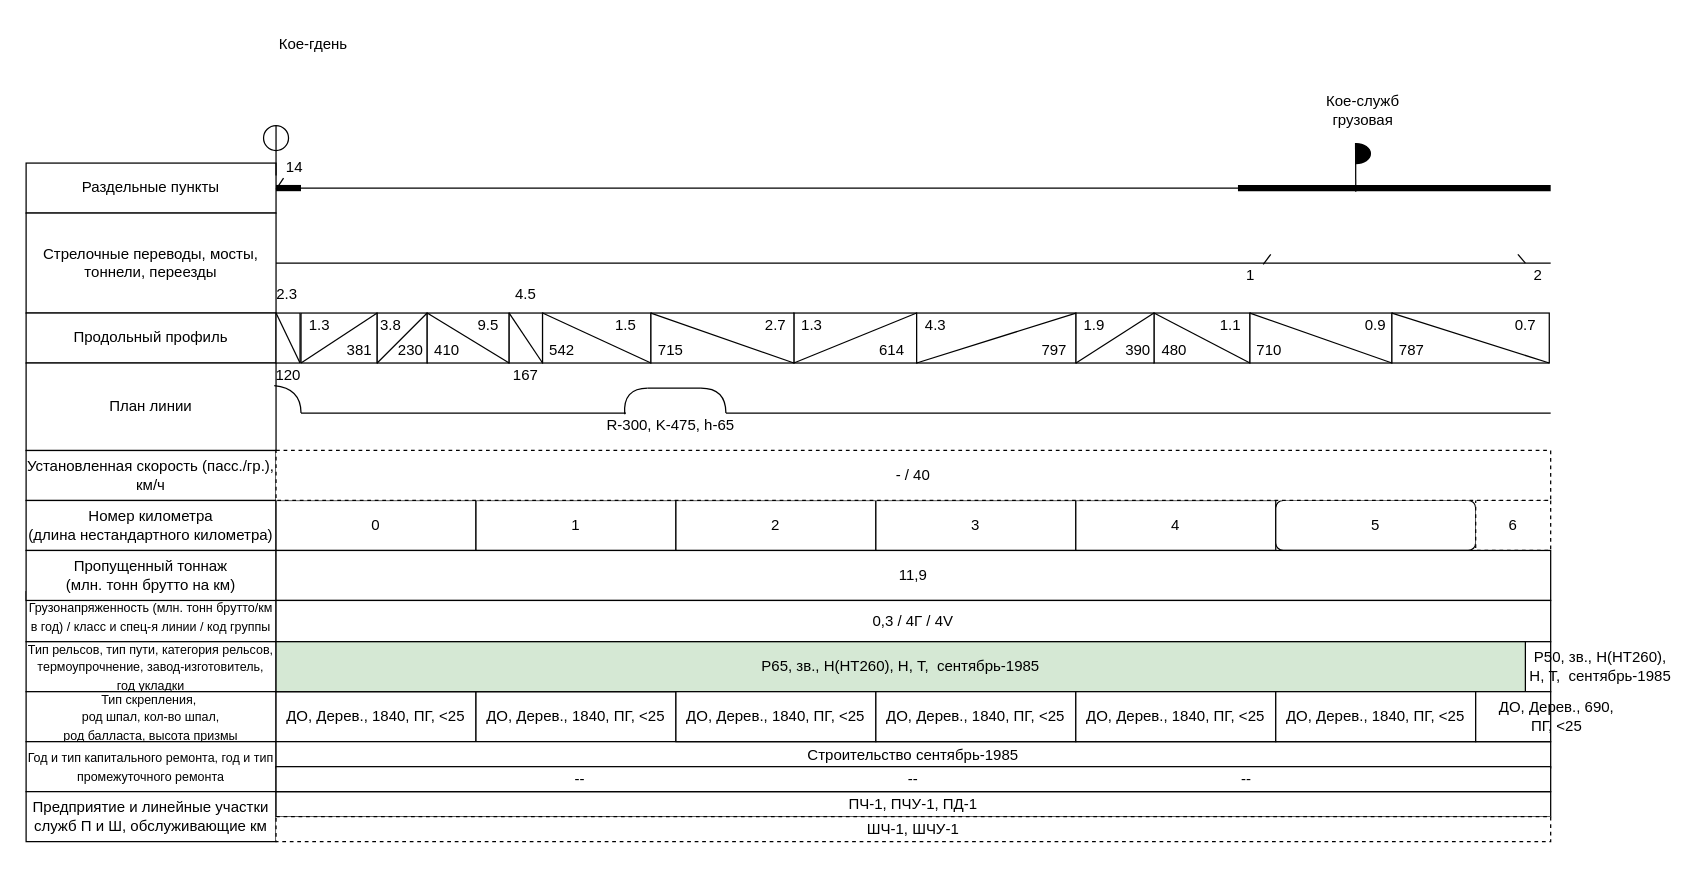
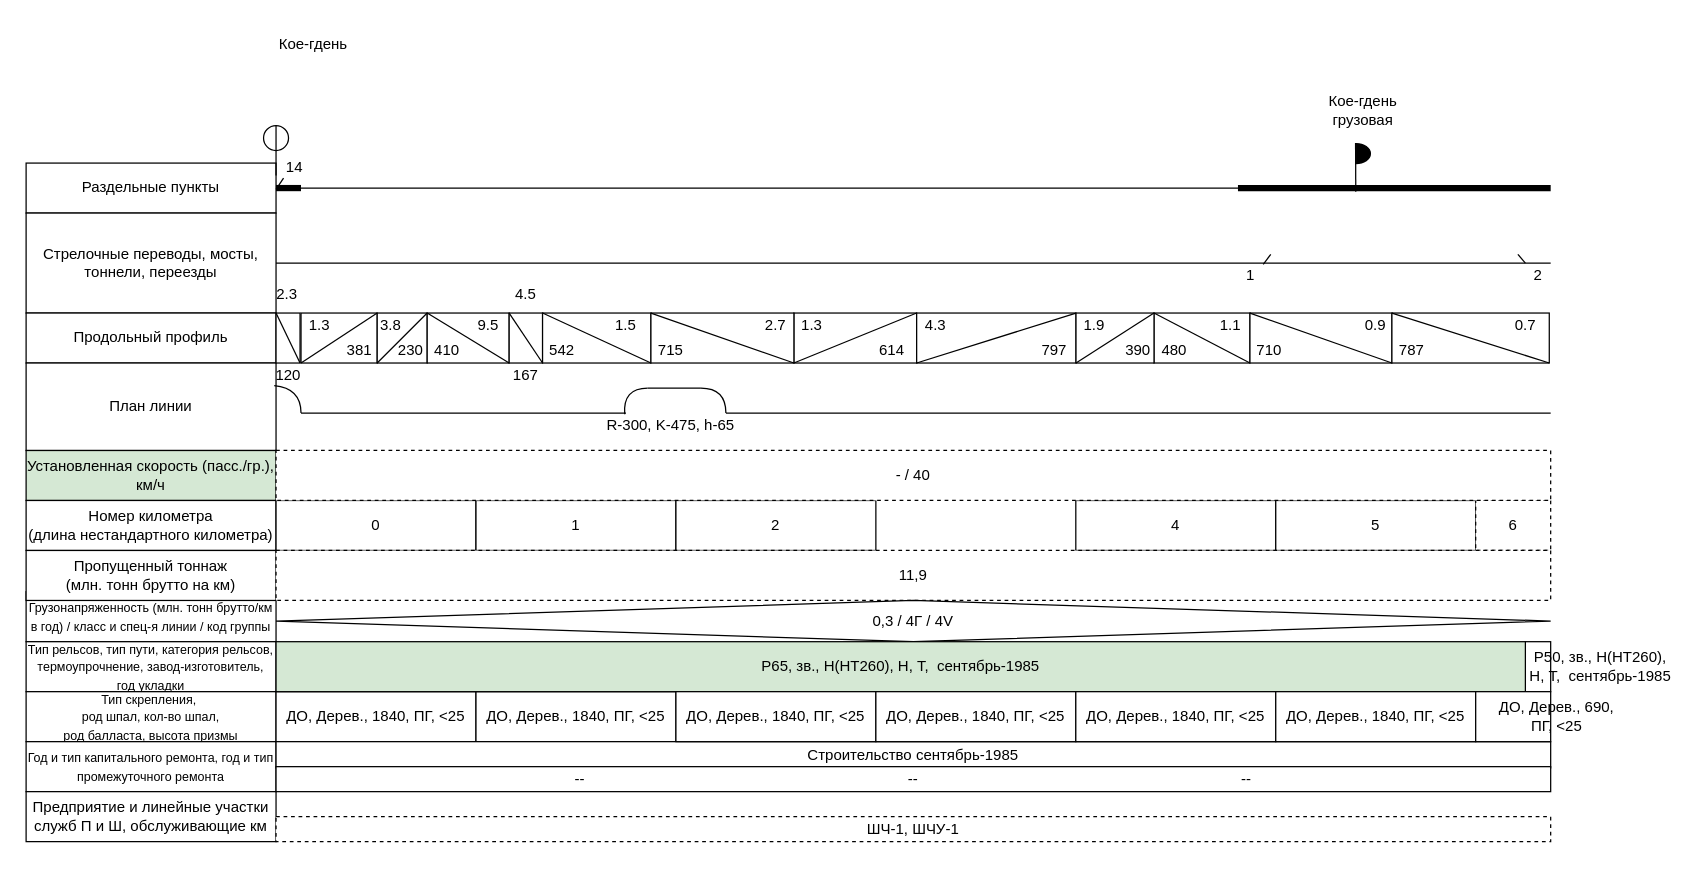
- <mxCell id="32" value="Кое-служб грузовая" style="text;html=1;strokeColor=none;fillColor=none;align=center;verticalAlign=middle;whiteSpace=wrap;rounded=0;" parent="1" vertex="1"><mxGeometry x="1055" y="73" width="70" height="30" as="geometry" /></mxCell>
+ <mxCell id="32" value="Кое-гдень грузовая" style="text;html=1;strokeColor=none;fillColor=none;align=center;verticalAlign=middle;whiteSpace=wrap;rounded=0;" parent="1" vertex="1"><mxGeometry x="1055" y="73" width="70" height="30" as="geometry" /></mxCell>
- <mxCell id="8" value="Установленная скорость (пасс./гр.), км/ч" style="rounded=0;whiteSpace=wrap;html=1;" parent="1" vertex="1"><mxGeometry x="20" y="360" width="200" height="40" as="geometry" /></mxCell>
+ <mxCell id="8" value="Установленная скорость (пасс./гр.), км/ч" style="rounded=0;whiteSpace=wrap;html=1;fillColor=#d5e8d4;" parent="1" vertex="1"><mxGeometry x="20" y="360" width="200" height="40" as="geometry" /></mxCell>
- <mxCell id="22" value="3" style="rounded=0;whiteSpace=wrap;html=1;" parent="1" vertex="1"><mxGeometry x="700" y="400" width="160" height="40" as="geometry" /></mxCell>
- <mxCell id="24" value="5" style="whiteSpace=wrap;html=1;rounded=1;" parent="1" vertex="1"><mxGeometry x="1020" y="400" width="160" height="40" as="geometry" /></mxCell>
+ <mxCell id="24" value="5" style="rounded=0;whiteSpace=wrap;html=1;" parent="1" vertex="1"><mxGeometry x="1020" y="400" width="160" height="40" as="geometry" /></mxCell>
- <mxCell id="64" value="11,9" style="rounded=0;whiteSpace=wrap;html=1;" parent="1" vertex="1"><mxGeometry x="220" y="440" width="1020" height="40" as="geometry" /></mxCell>
+ <mxCell id="64" value="11,9" style="rounded=0;whiteSpace=wrap;html=1;dashed=1;" parent="1" vertex="1"><mxGeometry x="220" y="440" width="1020" height="40" as="geometry" /></mxCell>
- <mxCell id="65" value="0,3 / 4Г / 4V" style="rounded=0;whiteSpace=wrap;html=1;" parent="1" vertex="1"><mxGeometry x="220" y="480" width="1020" height="33" as="geometry" /></mxCell>
+ <mxCell id="65" value="0,3 / 4Г / 4V" style="rhombus;whiteSpace=wrap;html=1;" parent="1" vertex="1"><mxGeometry x="220" y="480" width="1020" height="33" as="geometry" /></mxCell>
- <mxCell id="55" value="ПЧ-1, ПЧУ-1, ПД-1" style="rounded=0;whiteSpace=wrap;html=1;" parent="1" vertex="1"><mxGeometry x="220" y="633" width="1020" height="20" as="geometry" /></mxCell>
